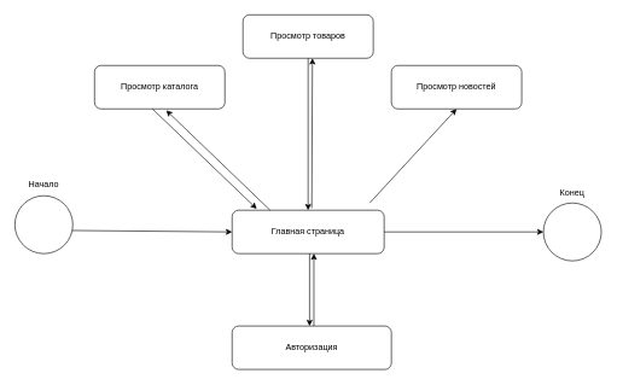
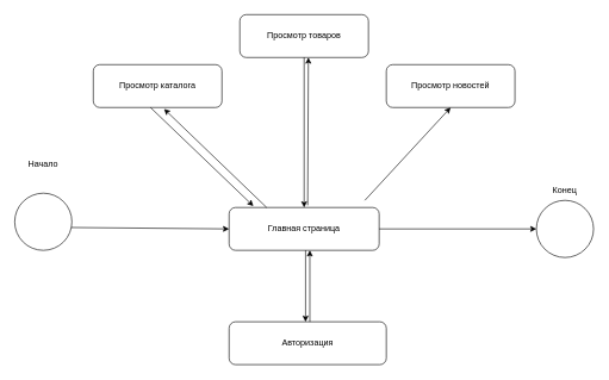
- <mxCell id="4" value="Начало" style="text;html=1;align=center;verticalAlign=middle;whiteSpace=wrap;rounded=0;" vertex="1" parent="1"><mxGeometry x="30" y="240" width="60" height="30" as="geometry" /></mxCell>
+ <mxCell id="4" value="Начало" style="text;html=1;align=center;verticalAlign=middle;whiteSpace=wrap;rounded=0;" vertex="1" parent="1"><mxGeometry x="30" y="215" width="60" height="30" as="geometry" /></mxCell>
